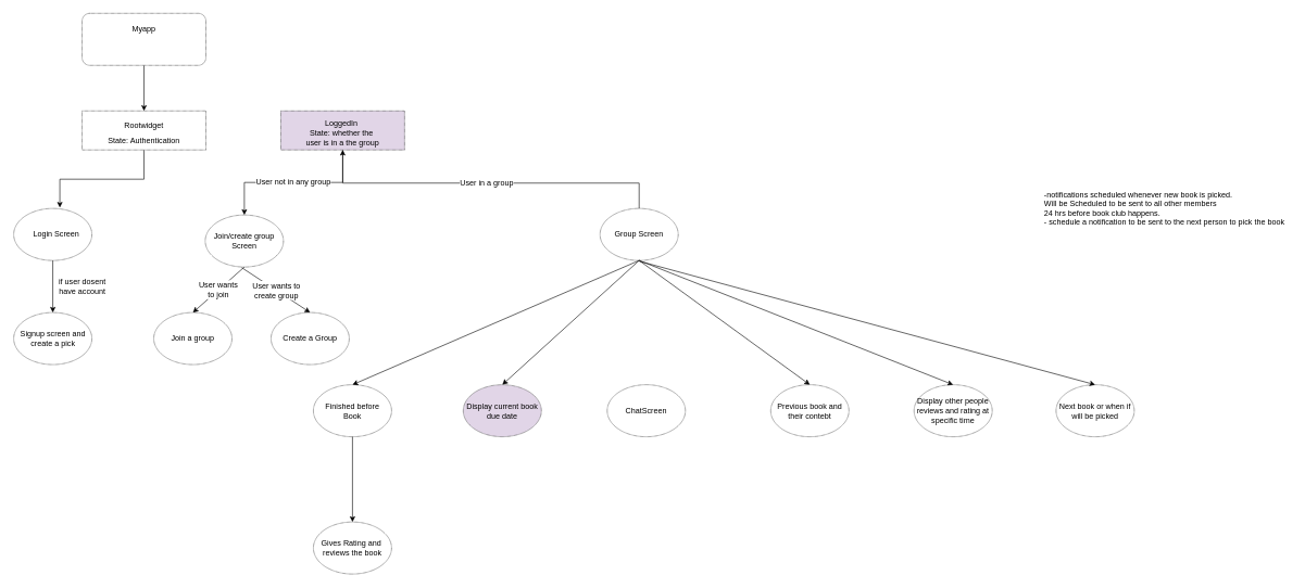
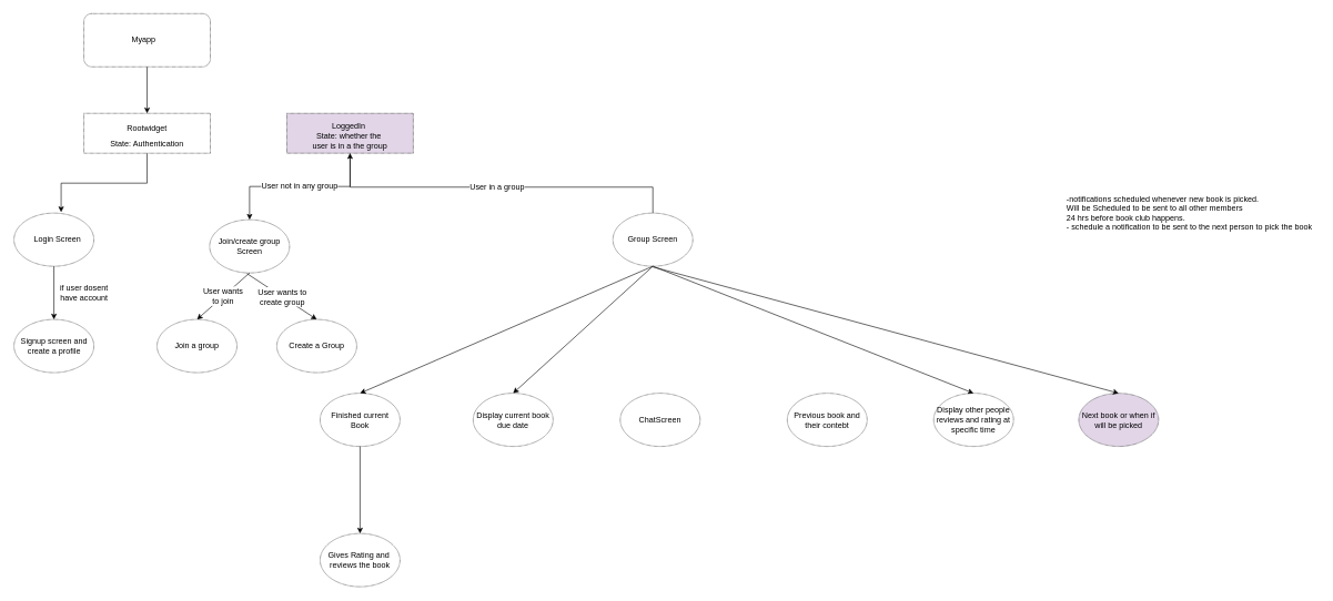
- <mxCell id="4" value="Myapp" style="text;html=1;strokeColor=none;fillColor=none;align=center;verticalAlign=middle;whiteSpace=wrap;rounded=0;dashed=1;dashPattern=1 1;fontSize=12;" parent="1" vertex="1"><mxGeometry x="200" y="35" width="40" height="20" as="geometry" /></mxCell>
+ <mxCell id="4" value="Myapp" style="text;html=1;strokeColor=none;fillColor=none;align=center;verticalAlign=middle;whiteSpace=wrap;rounded=0;dashed=1;dashPattern=1 1;fontSize=12;" parent="1" vertex="1"><mxGeometry x="195" y="50" width="40" height="20" as="geometry" /></mxCell>
- <mxCell id="31" value="" style="endArrow=classic;html=1;fontSize=12;exitX=0.5;exitY=1;exitDx=0;exitDy=0;entryX=0.5;entryY=0;entryDx=0;entryDy=0;" parent="1" source="17" target="29" edge="1"><mxGeometry width="50" height="50" relative="1" as="geometry"><mxPoint x="1080" y="601" as="sourcePoint" /><mxPoint x="1130" y="551" as="targetPoint" /></mxGeometry></mxCell>
- <mxCell id="11" value="Signup screen and &lt;br&gt;create a pick" style="text;html=1;align=center;verticalAlign=middle;resizable=0;points=[];autosize=1;fontSize=12;" parent="1" vertex="1"><mxGeometry x="20" y="505" width="120" height="30" as="geometry" /></mxCell>
+ <mxCell id="11" value="Signup screen and &lt;br&gt;create a profile" style="text;html=1;align=center;verticalAlign=middle;resizable=0;points=[];autosize=1;fontSize=12;" parent="1" vertex="1"><mxGeometry x="20" y="505" width="120" height="30" as="geometry" /></mxCell>
- <mxCell id="22" value="Finished before&lt;br&gt;Book" style="ellipse;whiteSpace=wrap;html=1;dashed=1;dashPattern=1 1;strokeWidth=1;fontSize=12;" parent="1" vertex="1"><mxGeometry x="480" y="591" width="120" height="80" as="geometry" /></mxCell>
+ <mxCell id="22" value="Finished current&lt;br&gt;Book" style="ellipse;whiteSpace=wrap;html=1;dashed=1;dashPattern=1 1;strokeWidth=1;fontSize=12;" parent="1" vertex="1"><mxGeometry x="480" y="591" width="120" height="80" as="geometry" /></mxCell>
- <mxCell id="26" value="Display current book due date" style="ellipse;whiteSpace=wrap;html=1;dashed=1;dashPattern=1 1;strokeWidth=1;fontSize=12;fillColor=#e1d5e7;" parent="1" vertex="1"><mxGeometry x="710" y="591" width="120" height="80" as="geometry" /></mxCell>
+ <mxCell id="26" value="Display current book due date" style="ellipse;whiteSpace=wrap;html=1;dashed=1;dashPattern=1 1;strokeWidth=1;fontSize=12;" parent="1" vertex="1"><mxGeometry x="710" y="591" width="120" height="80" as="geometry" /></mxCell>
- <mxCell id="33" value="Next book or when if will be picked" style="ellipse;whiteSpace=wrap;html=1;dashed=1;dashPattern=1 1;strokeWidth=1;fontSize=12;" parent="1" vertex="1"><mxGeometry x="1620" y="591" width="120" height="80" as="geometry" /></mxCell>
+ <mxCell id="33" value="Next book or when if will be picked" style="ellipse;whiteSpace=wrap;html=1;dashed=1;dashPattern=1 1;strokeWidth=1;fontSize=12;fillColor=#e1d5e7;" parent="1" vertex="1"><mxGeometry x="1620" y="591" width="120" height="80" as="geometry" /></mxCell>
